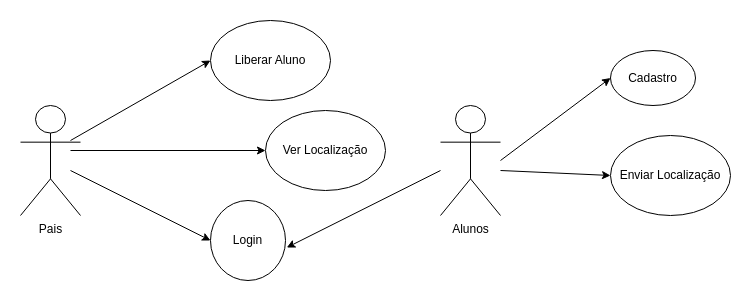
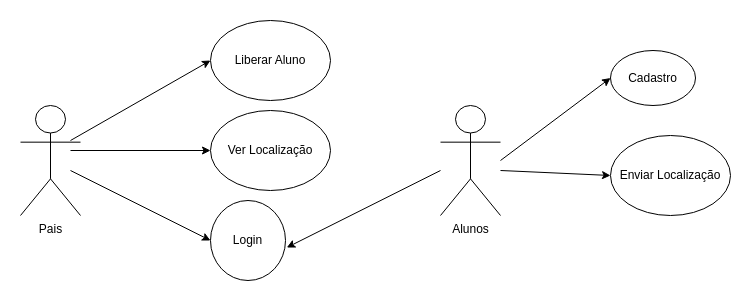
- <mxCell id="3" value="Ver Localização" style="ellipse;whiteSpace=wrap;html=1;" vertex="1" parent="1"><mxGeometry x="265" y="110" width="120" height="80" as="geometry" /></mxCell>
+ <mxCell id="3" value="Ver Localização" style="ellipse;whiteSpace=wrap;html=1;" vertex="1" parent="1"><mxGeometry x="210" y="110" width="120" height="80" as="geometry" /></mxCell>
